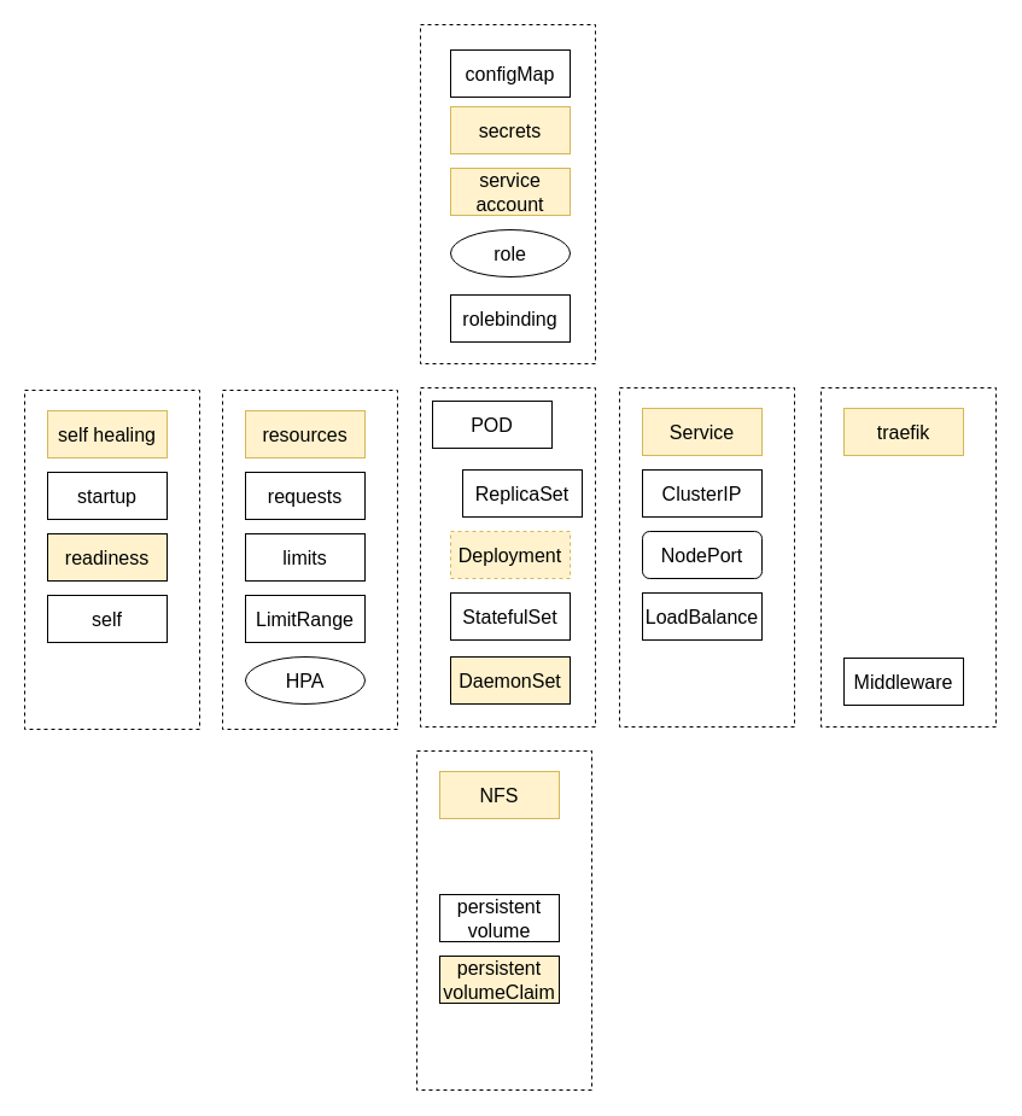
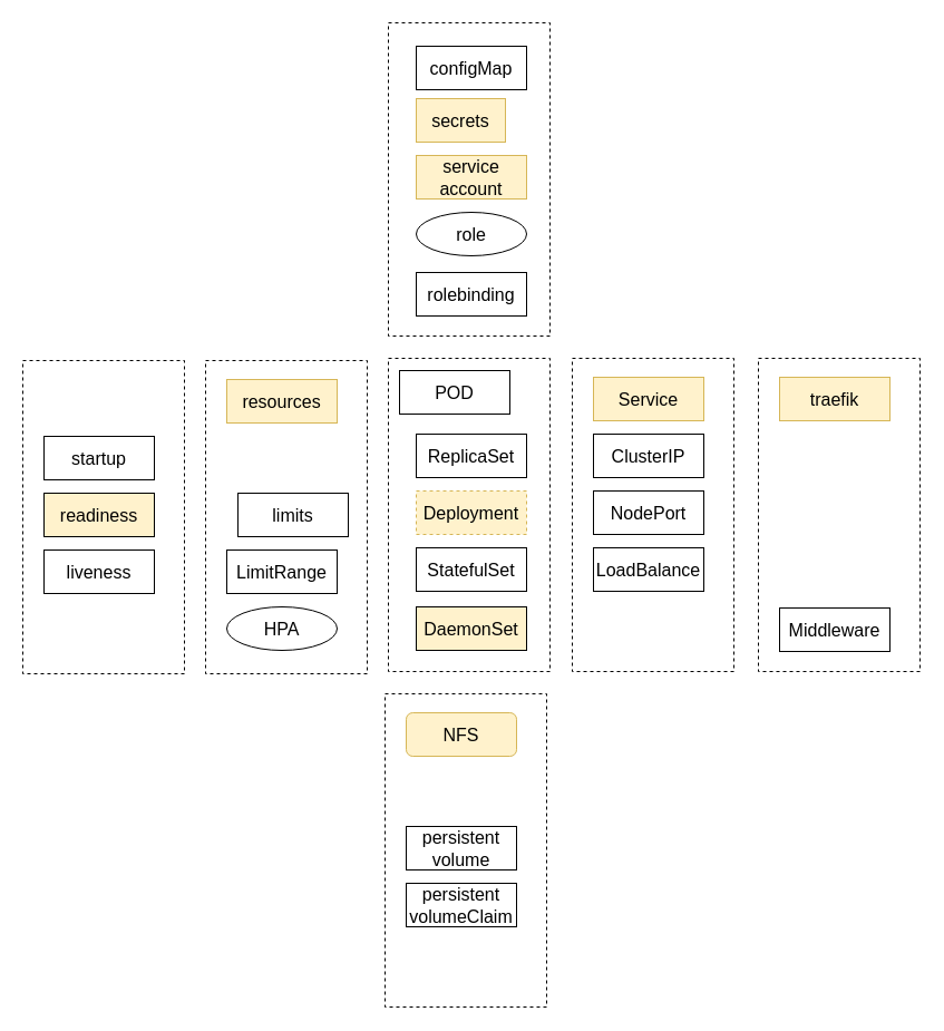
- <mxCell id="28" value="secrets" style="rounded=0;whiteSpace=wrap;html=1;fontSize=16;fillColor=#fff2cc;strokeColor=#d6b656;" vertex="1" parent="1"><mxGeometry x="373" y="88" width="99" height="39" as="geometry" /></mxCell>
+ <mxCell id="28" value="secrets" style="rounded=0;whiteSpace=wrap;html=1;fontSize=16;fillColor=#fff2cc;strokeColor=#d6b656;" vertex="1" parent="1"><mxGeometry x="373" y="88" width="80" height="39" as="geometry" /></mxCell>
- <mxCell id="35" value="self healing" style="rounded=0;whiteSpace=wrap;html=1;fontSize=16;fillColor=#fff2cc;strokeColor=#d6b656;" vertex="1" parent="1"><mxGeometry x="39" y="340" width="99" height="39" as="geometry" /></mxCell>
- <mxCell id="5" value="ReplicaSet" style="rounded=0;whiteSpace=wrap;html=1;fontSize=16;" vertex="1" parent="1"><mxGeometry x="383" y="389" width="99" height="39" as="geometry" /></mxCell>
+ <mxCell id="5" value="ReplicaSet" style="rounded=0;whiteSpace=wrap;html=1;fontSize=16;" vertex="1" parent="1"><mxGeometry x="373" y="389" width="99" height="39" as="geometry" /></mxCell>
- <mxCell id="18" value="requests" style="rounded=0;whiteSpace=wrap;html=1;fontSize=16;" vertex="1" parent="1"><mxGeometry x="203" y="391" width="99" height="39" as="geometry" /></mxCell>
- <mxCell id="9" value="NodePort" style="whiteSpace=wrap;html=1;fontSize=16;rounded=1;" vertex="1" parent="1"><mxGeometry x="532" y="440" width="99" height="39" as="geometry" /></mxCell>
+ <mxCell id="9" value="NodePort" style="rounded=0;whiteSpace=wrap;html=1;fontSize=16;" vertex="1" parent="1"><mxGeometry x="532" y="440" width="99" height="39" as="geometry" /></mxCell>
- <mxCell id="17" value="limits" style="rounded=0;whiteSpace=wrap;html=1;fontSize=16;" vertex="1" parent="1"><mxGeometry x="203" y="442" width="99" height="39" as="geometry" /></mxCell>
+ <mxCell id="17" value="limits" style="rounded=0;whiteSpace=wrap;html=1;fontSize=16;" vertex="1" parent="1"><mxGeometry x="213" y="442" width="99" height="39" as="geometry" /></mxCell>
- <mxCell id="36" value="self" style="rounded=0;whiteSpace=wrap;html=1;fontSize=16;" vertex="1" parent="1"><mxGeometry x="39" y="493" width="99" height="39" as="geometry" /></mxCell>
+ <mxCell id="36" value="liveness" style="rounded=0;whiteSpace=wrap;html=1;fontSize=16;" vertex="1" parent="1"><mxGeometry x="39" y="493" width="99" height="39" as="geometry" /></mxCell>
- <mxCell id="24" value="NFS" style="rounded=0;whiteSpace=wrap;html=1;fontSize=16;fillColor=#fff2cc;strokeColor=#d6b656;" vertex="1" parent="1"><mxGeometry x="364" y="639" width="99" height="39" as="geometry" /></mxCell>
+ <mxCell id="24" value="NFS" style="whiteSpace=wrap;html=1;fontSize=16;fillColor=#fff2cc;strokeColor=#d6b656;rounded=1;" vertex="1" parent="1"><mxGeometry x="364" y="639" width="99" height="39" as="geometry" /></mxCell>
- <mxCell id="25" value="persistent volumeClaim" style="rounded=0;whiteSpace=wrap;html=1;fontSize=16;fillColor=#fff2cc;" vertex="1" parent="1"><mxGeometry x="364" y="792" width="99" height="39" as="geometry" /></mxCell>
+ <mxCell id="25" value="persistent volumeClaim" style="rounded=0;whiteSpace=wrap;html=1;fontSize=16;" vertex="1" parent="1"><mxGeometry x="364" y="792" width="99" height="39" as="geometry" /></mxCell>
